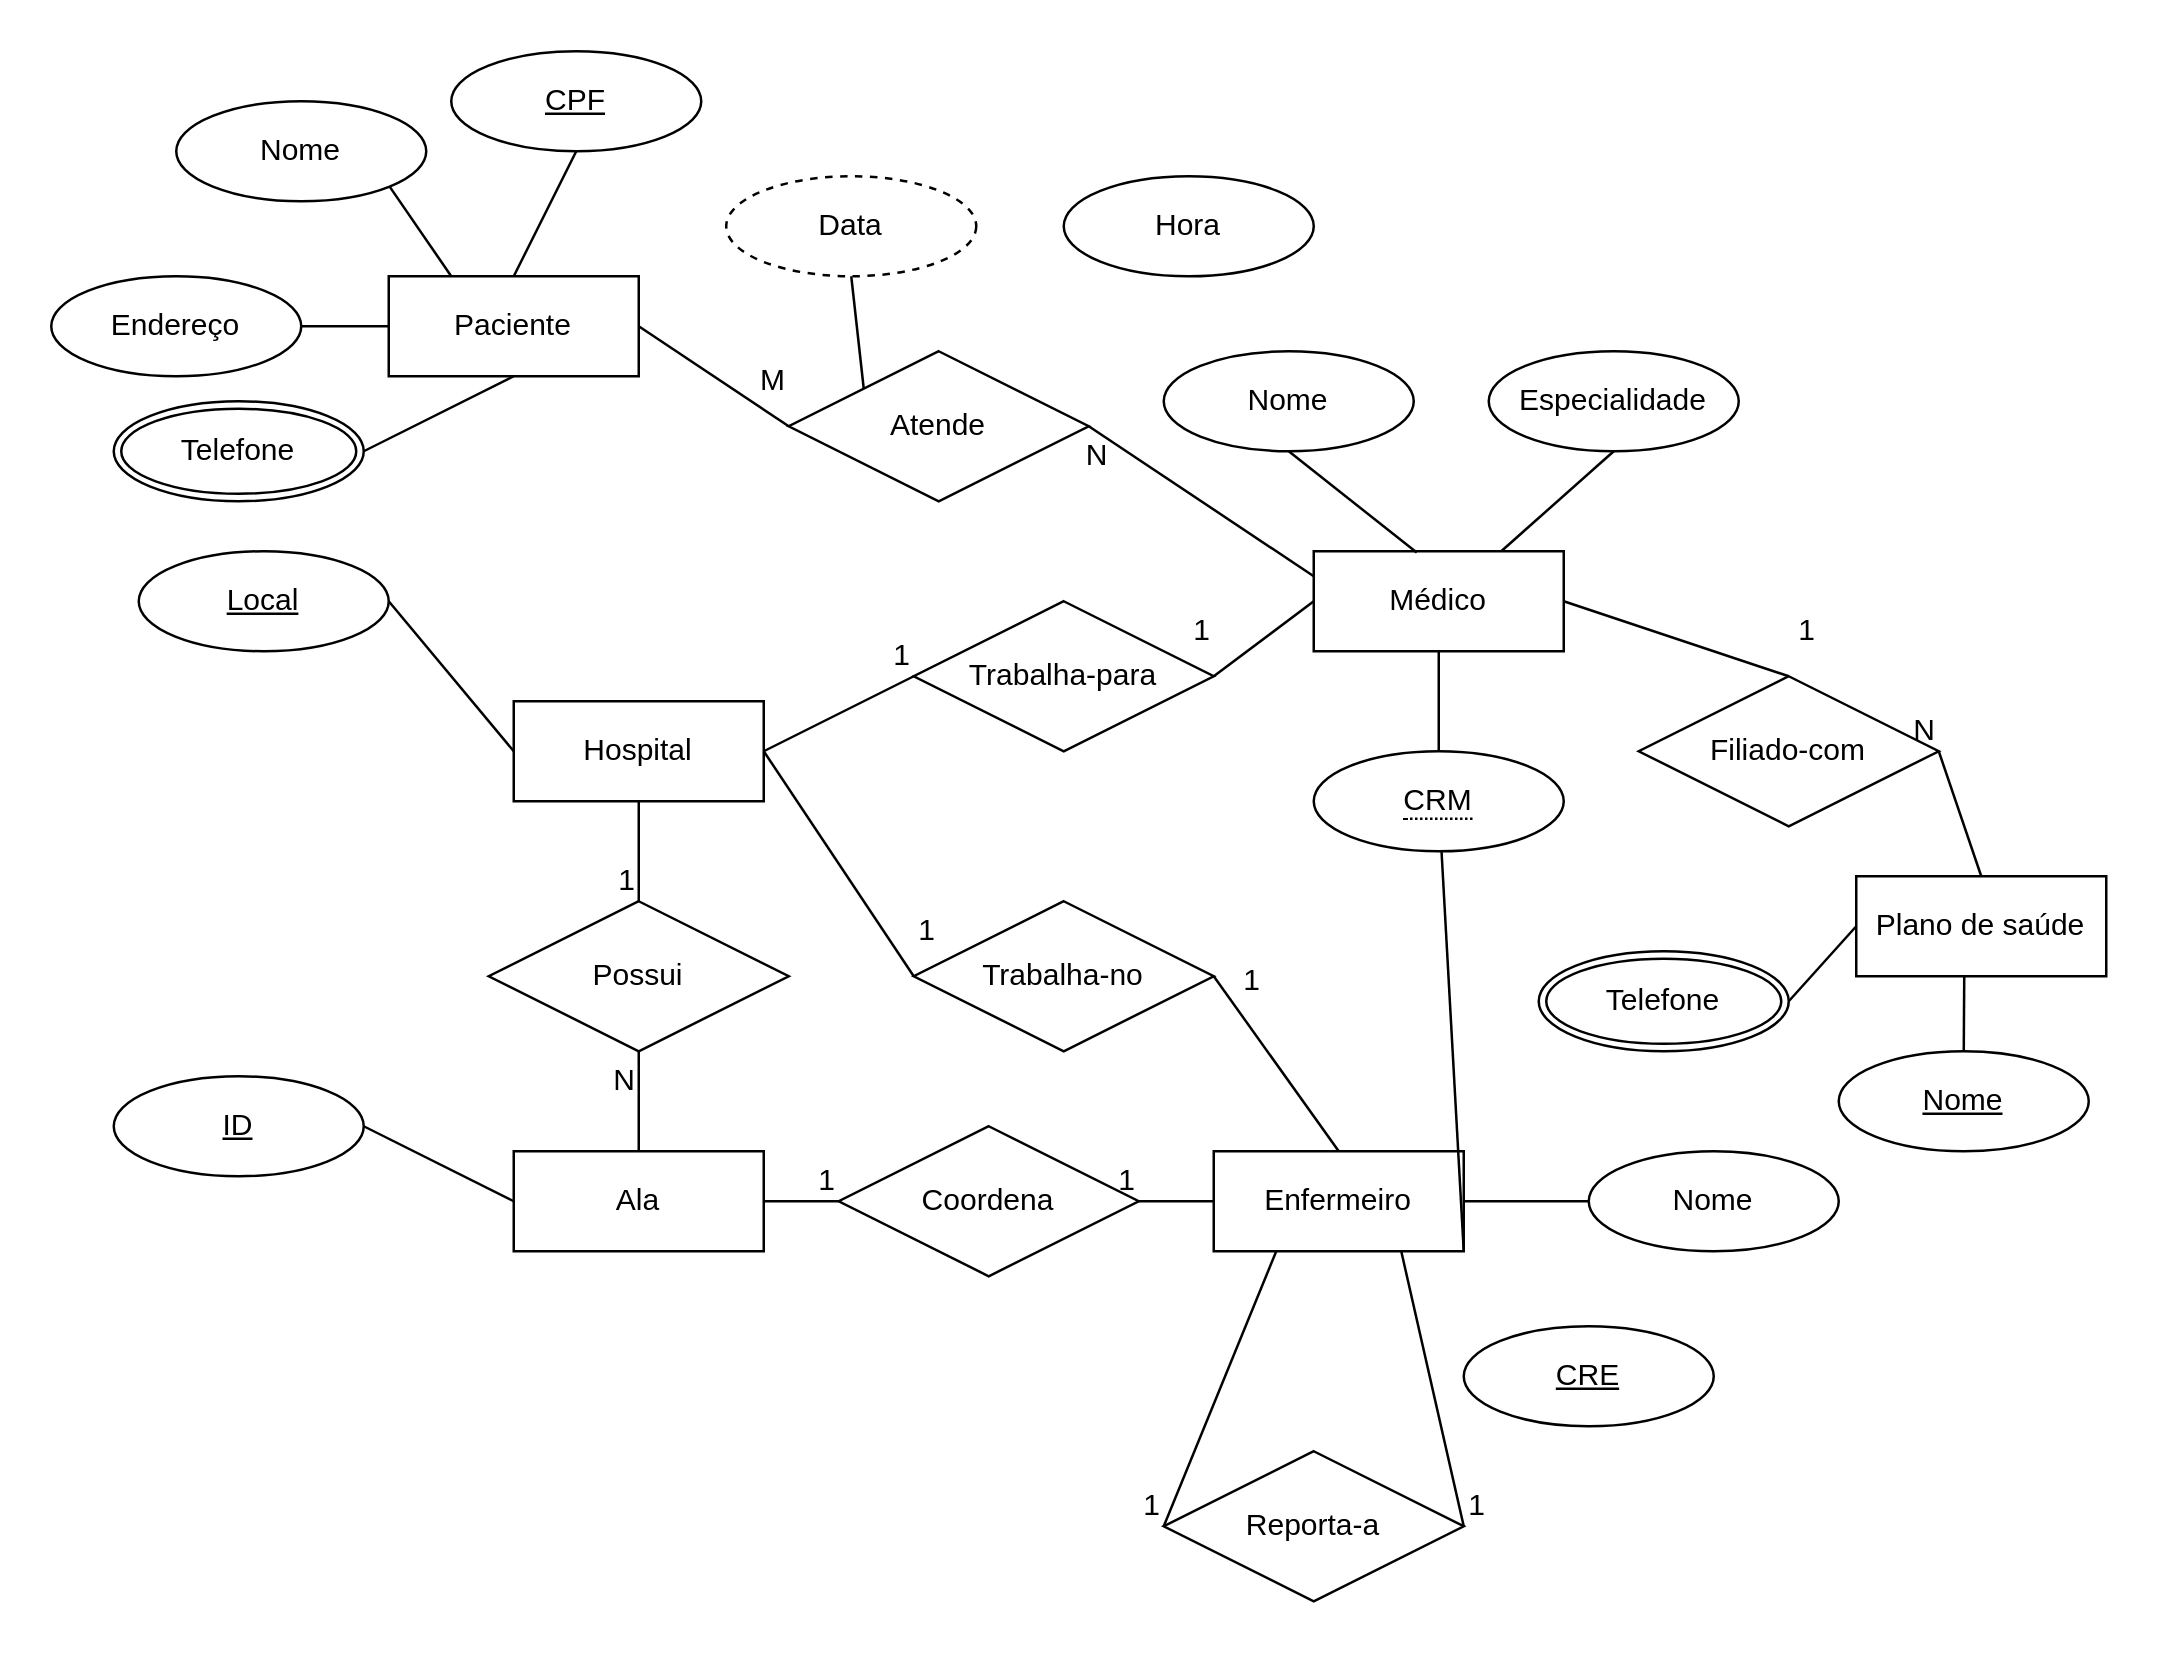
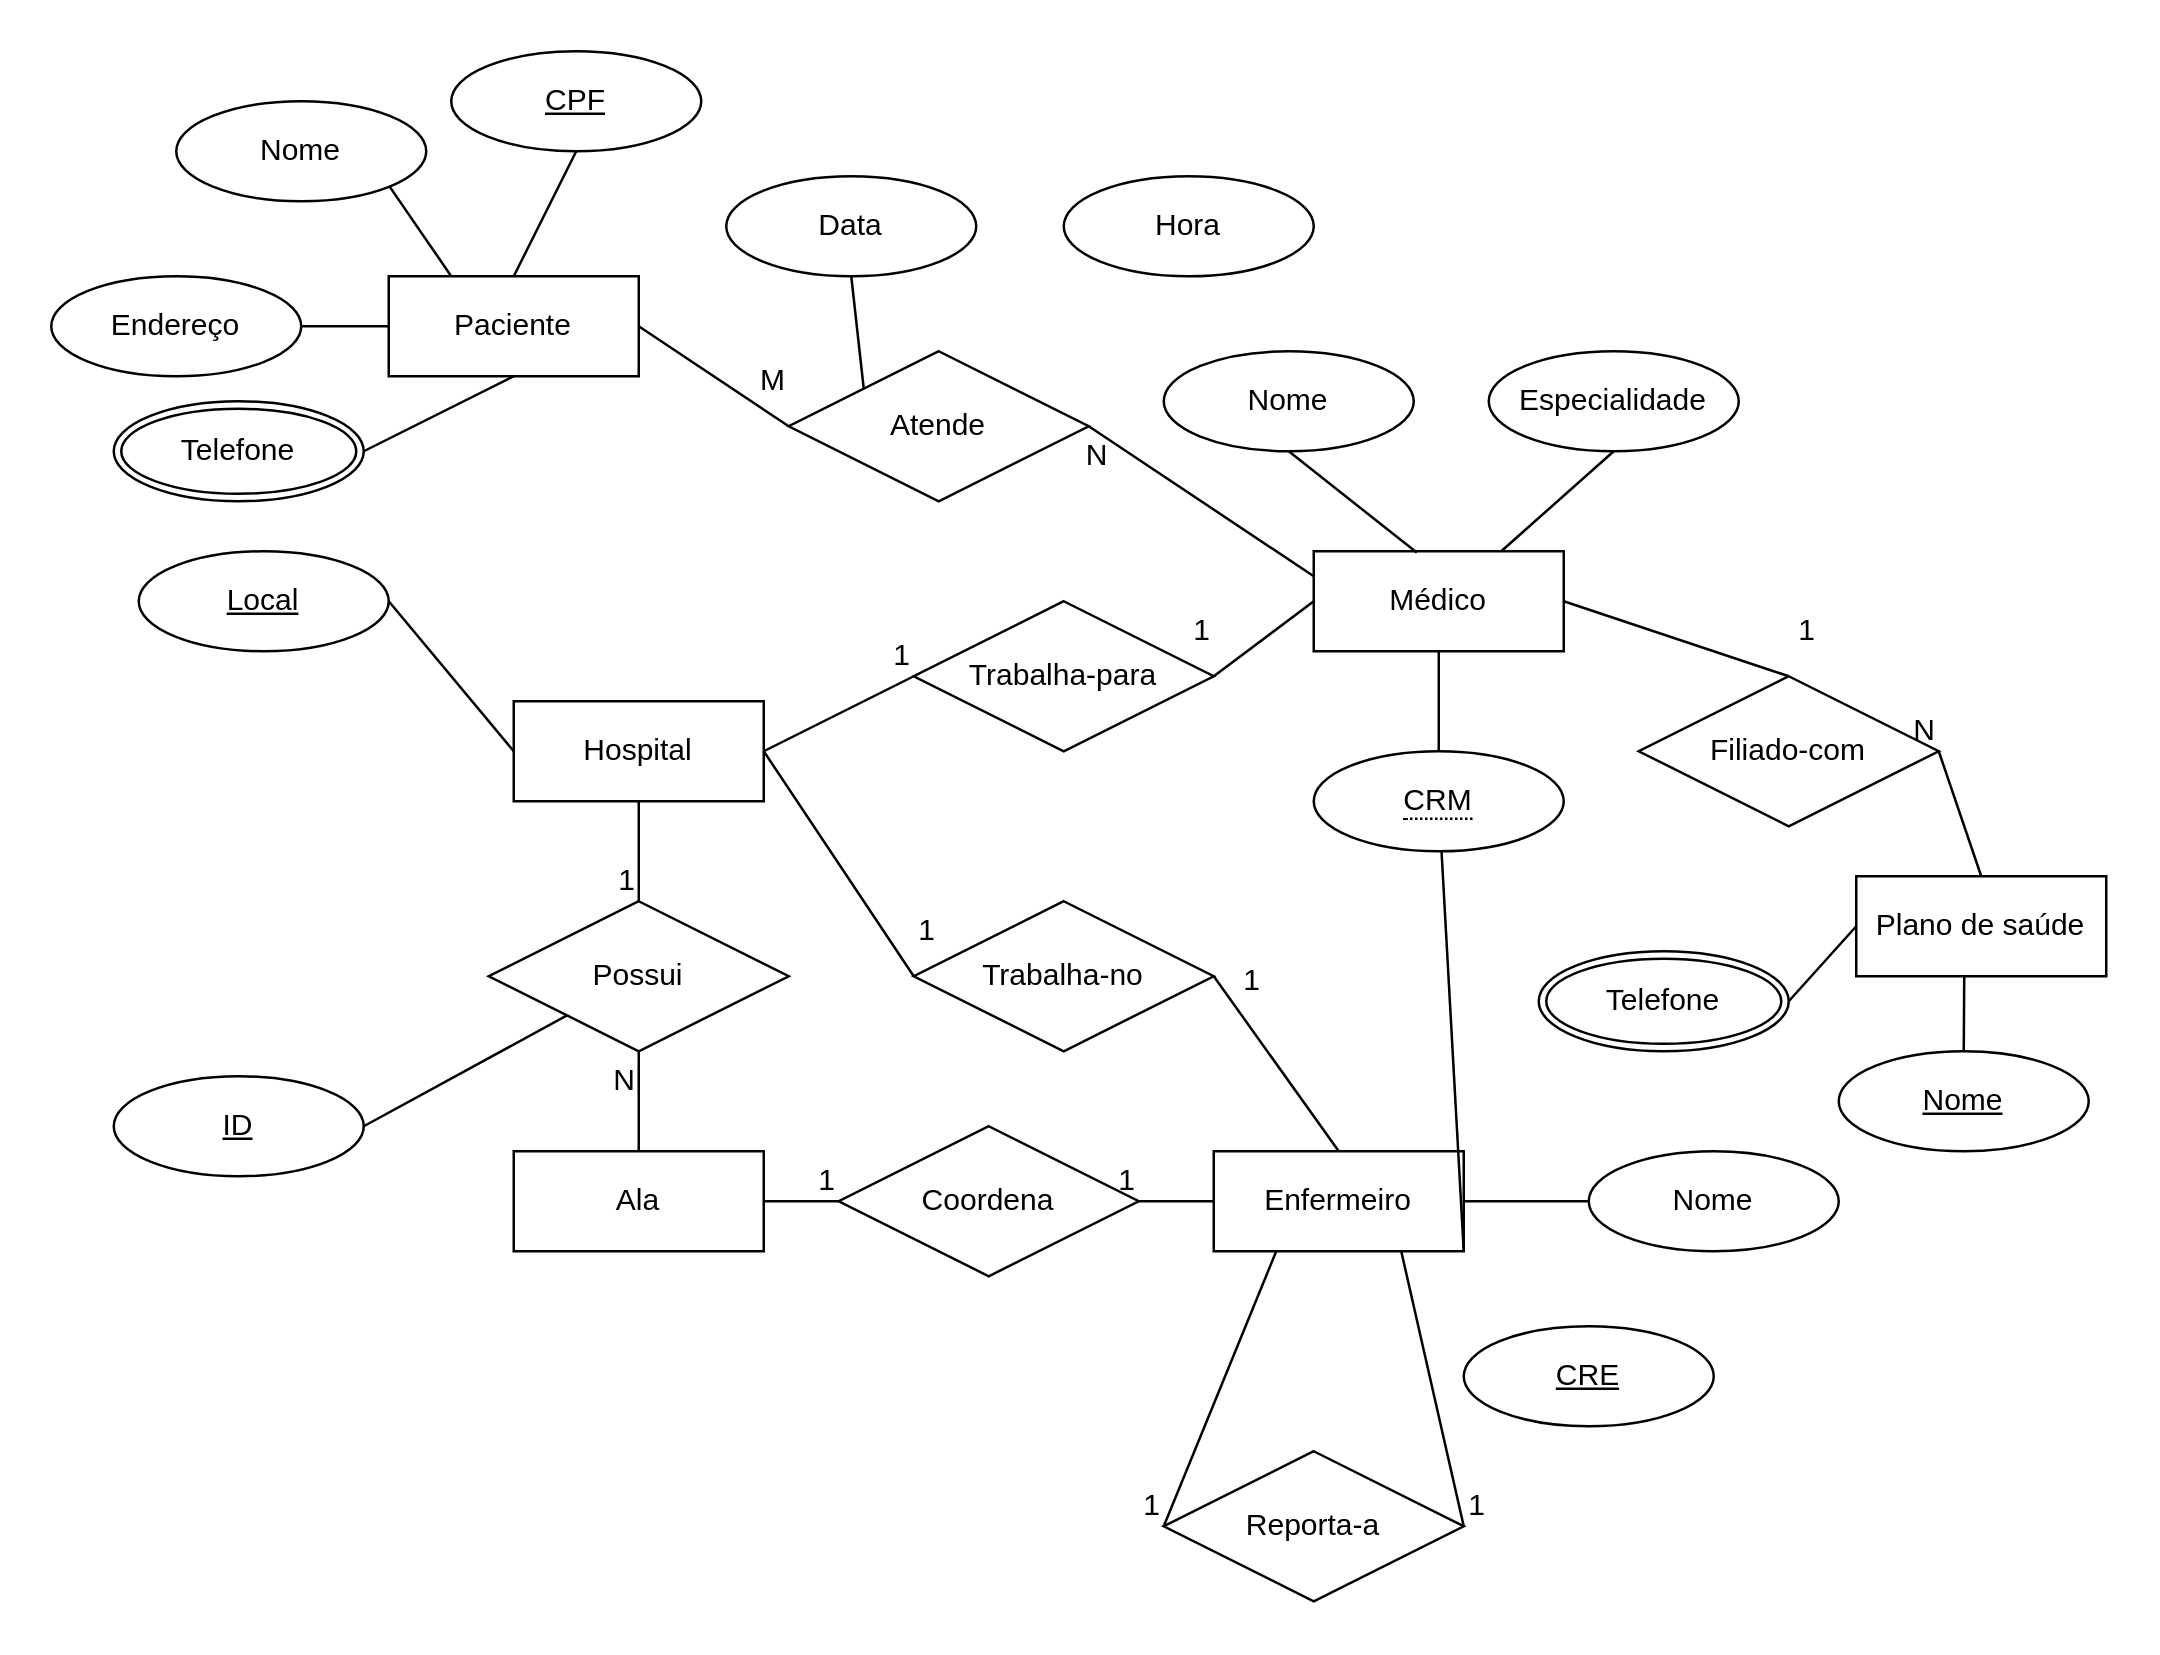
- <mxCell id="61" value="Data" style="ellipse;whiteSpace=wrap;html=1;align=center;dashed=1;" parent="1" vertex="1"><mxGeometry x="290" y="70" width="100" height="40" as="geometry" /></mxCell>
+ <mxCell id="61" value="Data" style="ellipse;whiteSpace=wrap;html=1;align=center;" parent="1" vertex="1"><mxGeometry x="290" y="70" width="100" height="40" as="geometry" /></mxCell>
- <mxCell id="7" value="" style="endArrow=none;html=1;rounded=0;exitX=1;exitY=0.5;exitDx=0;exitDy=0;entryX=0;entryY=0.5;entryDx=0;entryDy=0;" parent="1" source="6" target="5" edge="1"><mxGeometry relative="1" as="geometry"><mxPoint x="345" y="500" as="sourcePoint" /><mxPoint x="505" y="500" as="targetPoint" /></mxGeometry></mxCell>
+ <mxCell id="7" value="" style="endArrow=none;html=1;rounded=0;exitX=1;exitY=0.5;exitDx=0;exitDy=0;" parent="1" source="6" target="8" edge="1"><mxGeometry relative="1" as="geometry"><mxPoint x="345" y="500" as="sourcePoint" /><mxPoint x="505" y="500" as="targetPoint" /></mxGeometry></mxCell>
